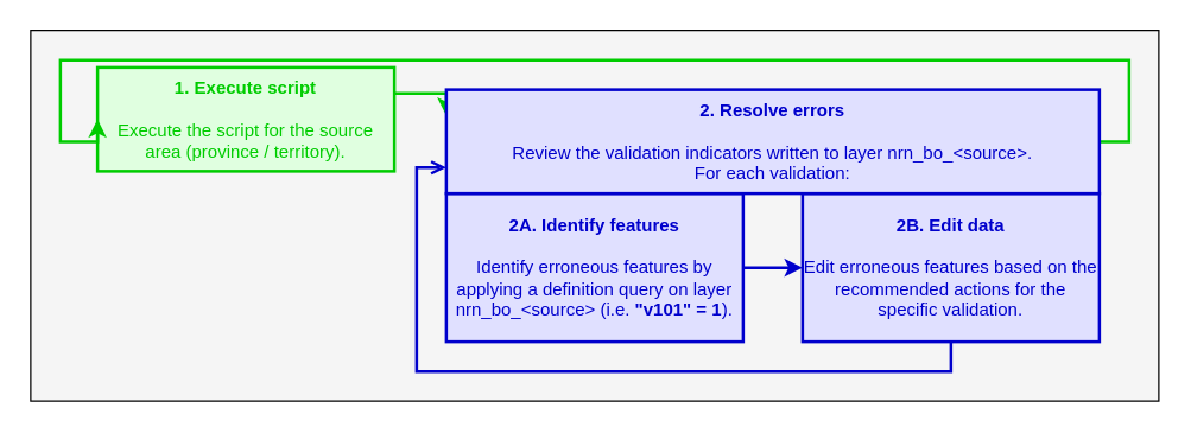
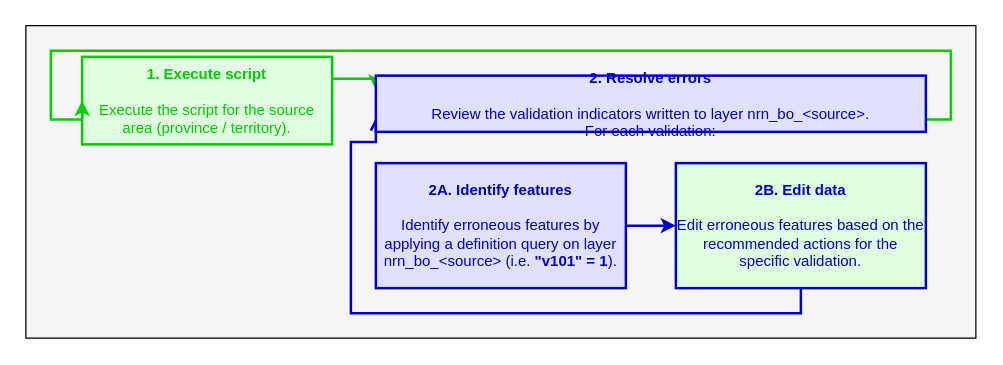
- <mxCell id="10" value="&lt;font&gt;&lt;b&gt;2. Resolve errors&lt;/b&gt;&lt;br&gt;&lt;br&gt;Review the validation indicators written to layer nrn_bo_&amp;lt;source&amp;gt;.&lt;br&gt;For each validation:&lt;/font&gt;" style="rounded=0;whiteSpace=wrap;html=1;strokeColor=#0000CC;strokeWidth=2;fillColor=#E0E0FF;align=center;verticalAlign=middle;fontColor=#0000CC;" parent="1" vertex="1"><mxGeometry x="300" y="60" width="440" height="70" as="geometry" /></mxCell>
+ <mxCell id="10" value="&lt;font&gt;&lt;b&gt;2. Resolve errors&lt;/b&gt;&lt;br&gt;&lt;br&gt;Review the validation indicators written to layer nrn_bo_&amp;lt;source&amp;gt;.&lt;br&gt;For each validation:&lt;/font&gt;" style="rounded=0;whiteSpace=wrap;html=1;strokeColor=#0000CC;strokeWidth=2;fillColor=#E0E0FF;align=center;verticalAlign=middle;fontColor=#0000CC;" parent="1" vertex="1"><mxGeometry x="300" y="60" width="440" height="45" as="geometry" /></mxCell>
- <mxCell id="8" value="&lt;font&gt;&lt;b&gt;2B. Edit data&lt;/b&gt;&lt;br&gt;&lt;br&gt;Edit erroneous features based on the recommended actions for the specific validation.&lt;/font&gt;" style="rounded=0;whiteSpace=wrap;html=1;strokeColor=#0000CC;strokeWidth=2;fillColor=#E0E0FF;align=center;verticalAlign=middle;fontColor=#0000CC;" parent="1" vertex="1"><mxGeometry x="540" y="130" width="200" height="100" as="geometry" /></mxCell>
+ <mxCell id="8" value="&lt;font&gt;&lt;b&gt;2B. Edit data&lt;/b&gt;&lt;br&gt;&lt;br&gt;Edit erroneous features based on the recommended actions for the specific validation.&lt;/font&gt;" style="rounded=0;whiteSpace=wrap;html=1;strokeColor=#0000CC;strokeWidth=2;fillColor=#e0ffe0;align=center;verticalAlign=middle;fontColor=#0000CC;" parent="1" vertex="1"><mxGeometry x="540" y="130" width="200" height="100" as="geometry" /></mxCell>
